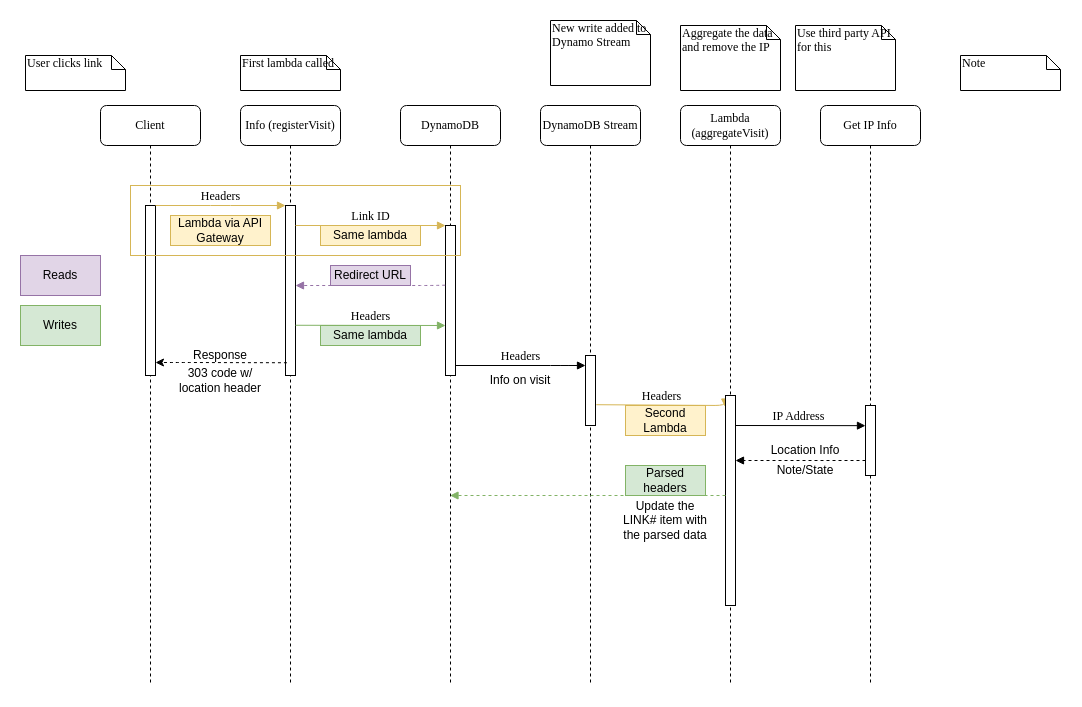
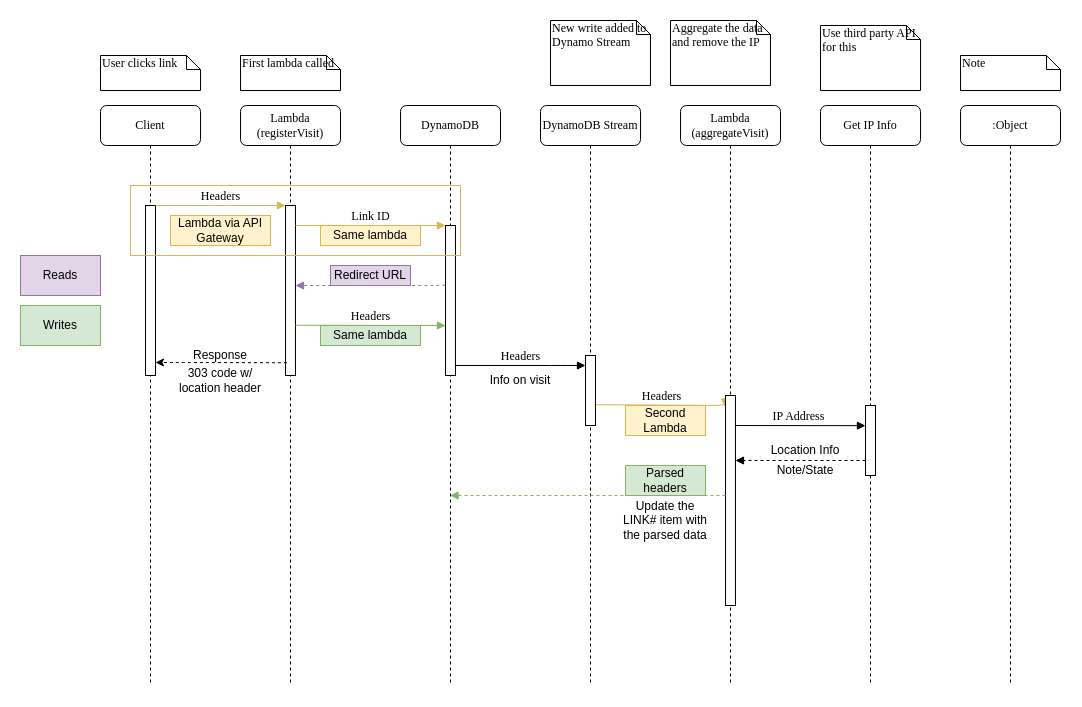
- <mxCell id="20" value="Aggregate the data and remove the IP" style="shape=note;whiteSpace=wrap;html=1;size=14;verticalAlign=top;align=left;spacingTop=-6;rounded=0;shadow=0;comic=0;labelBackgroundColor=none;strokeWidth=1;fontFamily=Verdana;fontSize=12" vertex="1" parent="1"><mxGeometry x="680" width="100" height="65" as="geometry" y="25" /></mxCell>
+ <mxCell id="20" value="Aggregate the data and remove the IP" style="shape=note;whiteSpace=wrap;html=1;size=14;verticalAlign=top;align=left;spacingTop=-6;rounded=0;shadow=0;comic=0;labelBackgroundColor=none;strokeWidth=1;fontFamily=Verdana;fontSize=12" vertex="1" parent="1"><mxGeometry x="670" y="20" width="100" height="65" as="geometry" /></mxCell>
- <mxCell id="21" value="Use third party API for this" style="shape=note;whiteSpace=wrap;html=1;size=14;verticalAlign=top;align=left;spacingTop=-6;rounded=0;shadow=0;comic=0;labelBackgroundColor=none;strokeWidth=1;fontFamily=Verdana;fontSize=12" vertex="1" parent="1"><mxGeometry x="795" y="25" width="100" height="65" as="geometry" /></mxCell>
+ <mxCell id="21" value="Use third party API for this" style="shape=note;whiteSpace=wrap;html=1;size=14;verticalAlign=top;align=left;spacingTop=-6;rounded=0;shadow=0;comic=0;labelBackgroundColor=none;strokeWidth=1;fontFamily=Verdana;fontSize=12" vertex="1" parent="1"><mxGeometry x="820" width="100" height="65" as="geometry" y="25" /></mxCell>
- <mxCell id="17" value="User clicks link" style="shape=note;whiteSpace=wrap;html=1;size=14;verticalAlign=top;align=left;spacingTop=-6;rounded=0;shadow=0;comic=0;labelBackgroundColor=none;strokeWidth=1;fontFamily=Verdana;fontSize=12" vertex="1" parent="1"><mxGeometry x="25" y="55" width="100" height="35" as="geometry" /></mxCell>
+ <mxCell id="17" value="User clicks link" style="shape=note;whiteSpace=wrap;html=1;size=14;verticalAlign=top;align=left;spacingTop=-6;rounded=0;shadow=0;comic=0;labelBackgroundColor=none;strokeWidth=1;fontFamily=Verdana;fontSize=12" vertex="1" parent="1"><mxGeometry x="100" y="55" width="100" height="35" as="geometry" /></mxCell>
- <mxCell id="2" value="Info (registerVisit)" style="shape=umlLifeline;perimeter=lifelinePerimeter;whiteSpace=wrap;html=1;container=1;collapsible=0;recursiveResize=0;outlineConnect=0;rounded=1;shadow=0;comic=0;labelBackgroundColor=none;strokeWidth=1;fontFamily=Verdana;fontSize=12;align=center;" vertex="1" parent="1"><mxGeometry x="240" y="105" width="100" height="580" as="geometry" /></mxCell>
+ <mxCell id="2" value="Lambda (registerVisit)" style="shape=umlLifeline;perimeter=lifelinePerimeter;whiteSpace=wrap;html=1;container=1;collapsible=0;recursiveResize=0;outlineConnect=0;rounded=1;shadow=0;comic=0;labelBackgroundColor=none;strokeWidth=1;fontFamily=Verdana;fontSize=12;align=center;" vertex="1" parent="1"><mxGeometry x="240" y="105" width="100" height="580" as="geometry" /></mxCell>
+ <mxCell id="11" value=":Object" style="shape=umlLifeline;perimeter=lifelinePerimeter;whiteSpace=wrap;html=1;container=1;collapsible=0;recursiveResize=0;outlineConnect=0;rounded=1;shadow=0;comic=0;labelBackgroundColor=none;strokeWidth=1;fontFamily=Verdana;fontSize=12;align=center;" vertex="1" parent="1"><mxGeometry x="960" y="105" width="100" height="580" as="geometry" /></mxCell>
